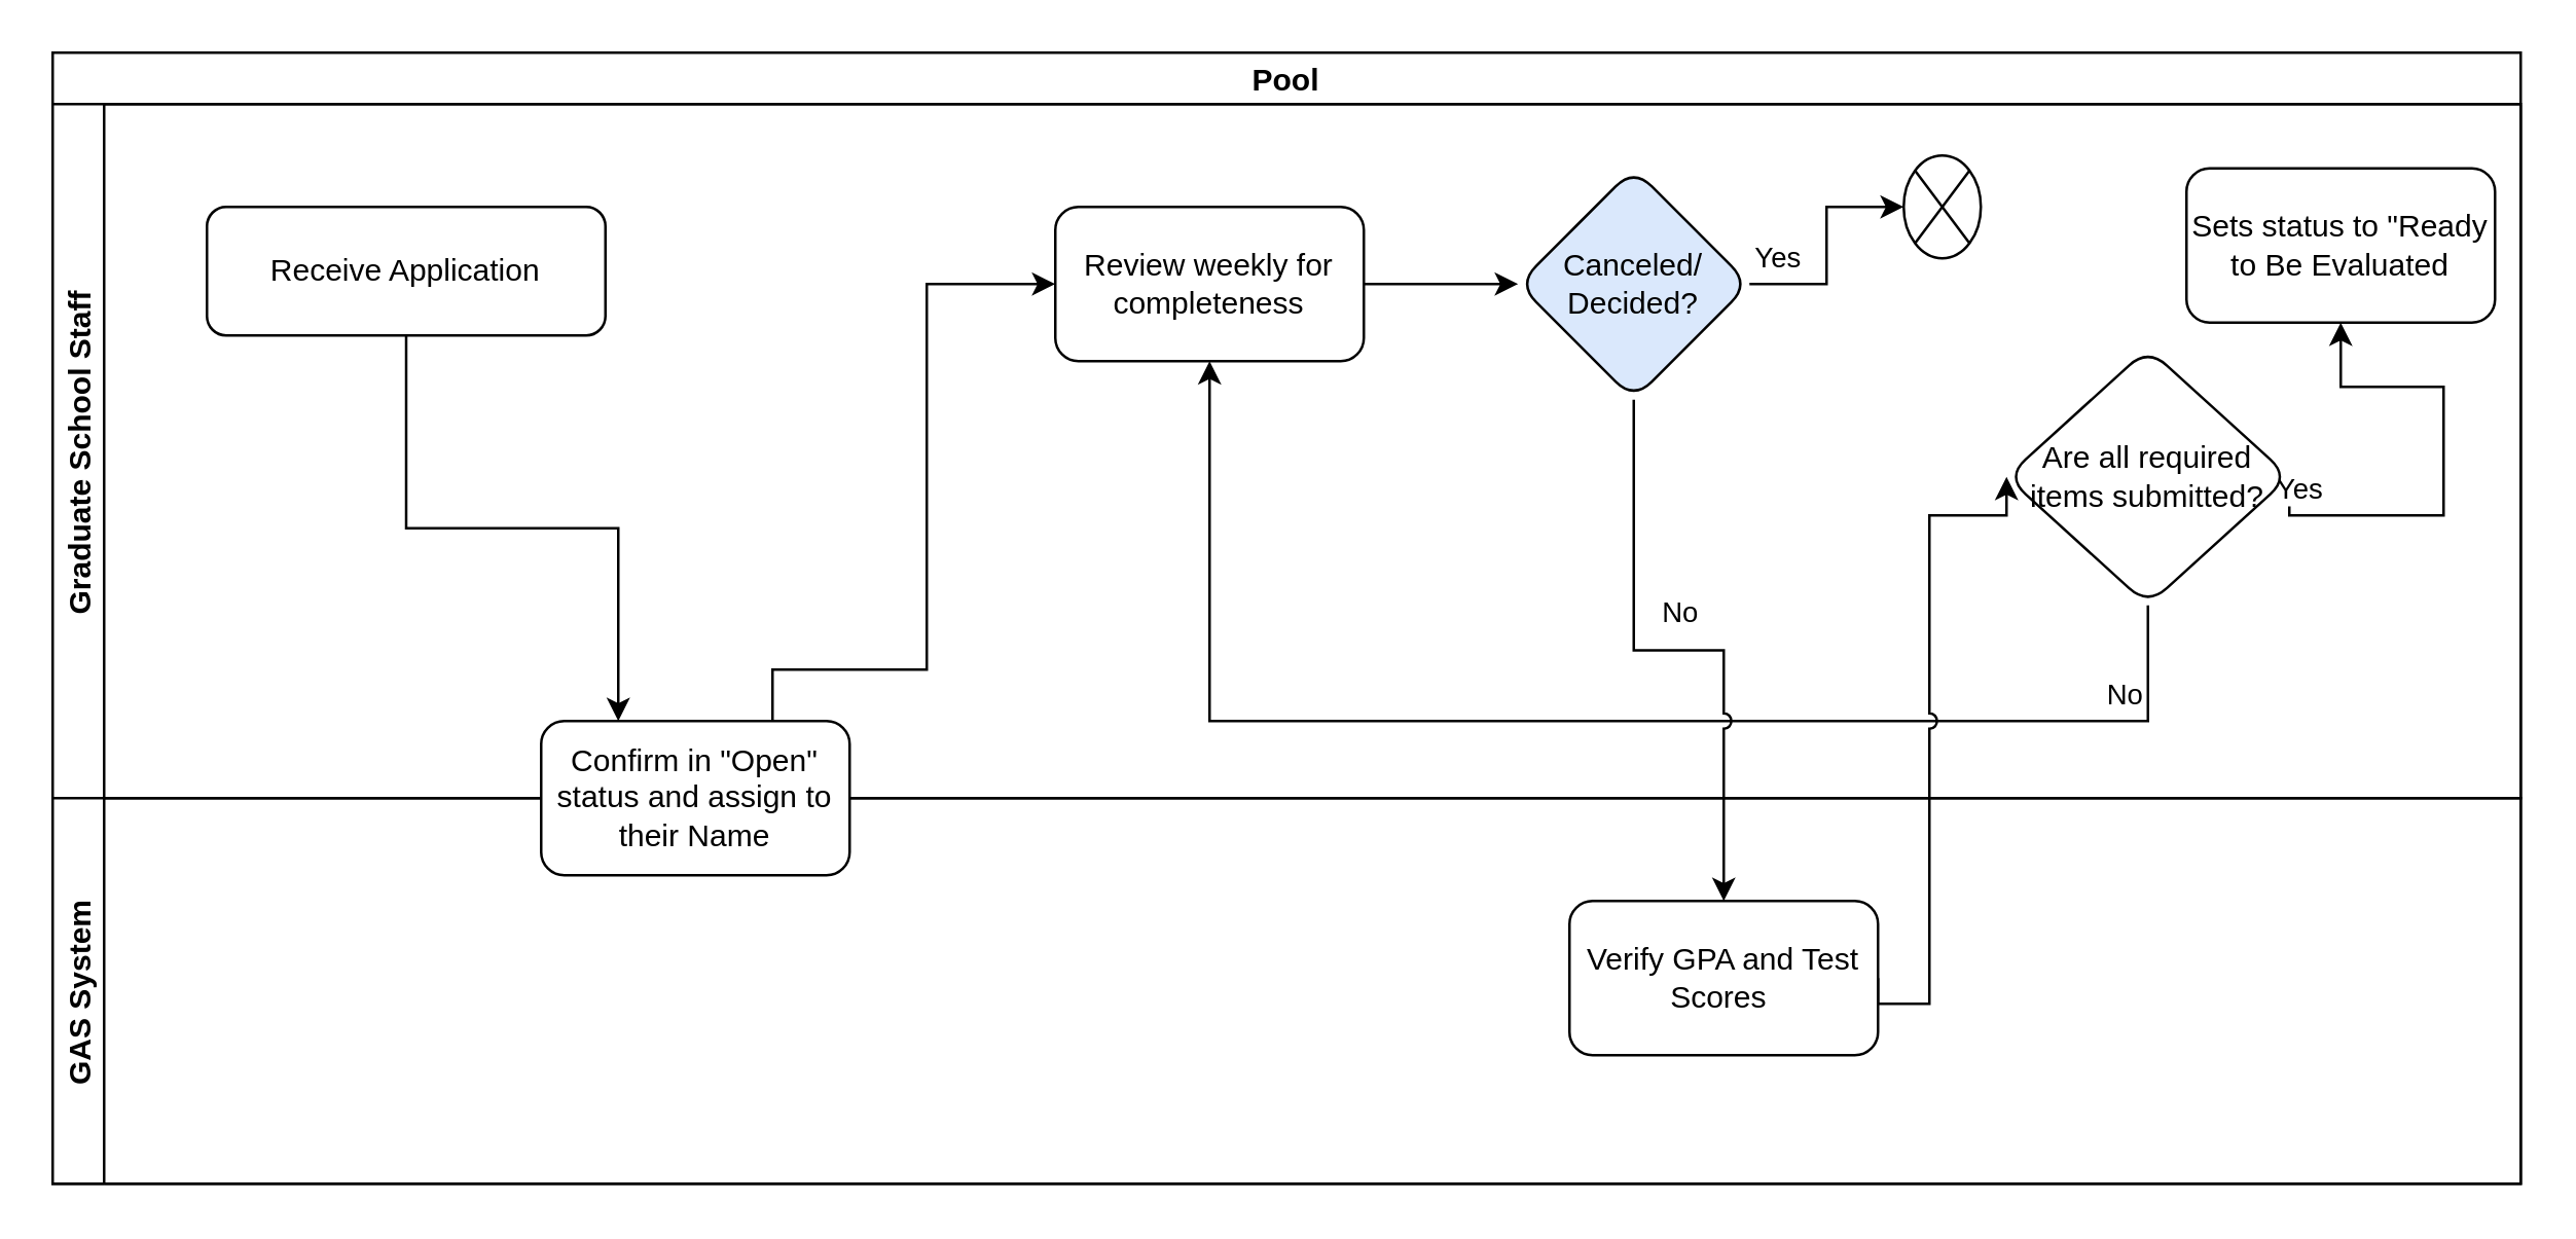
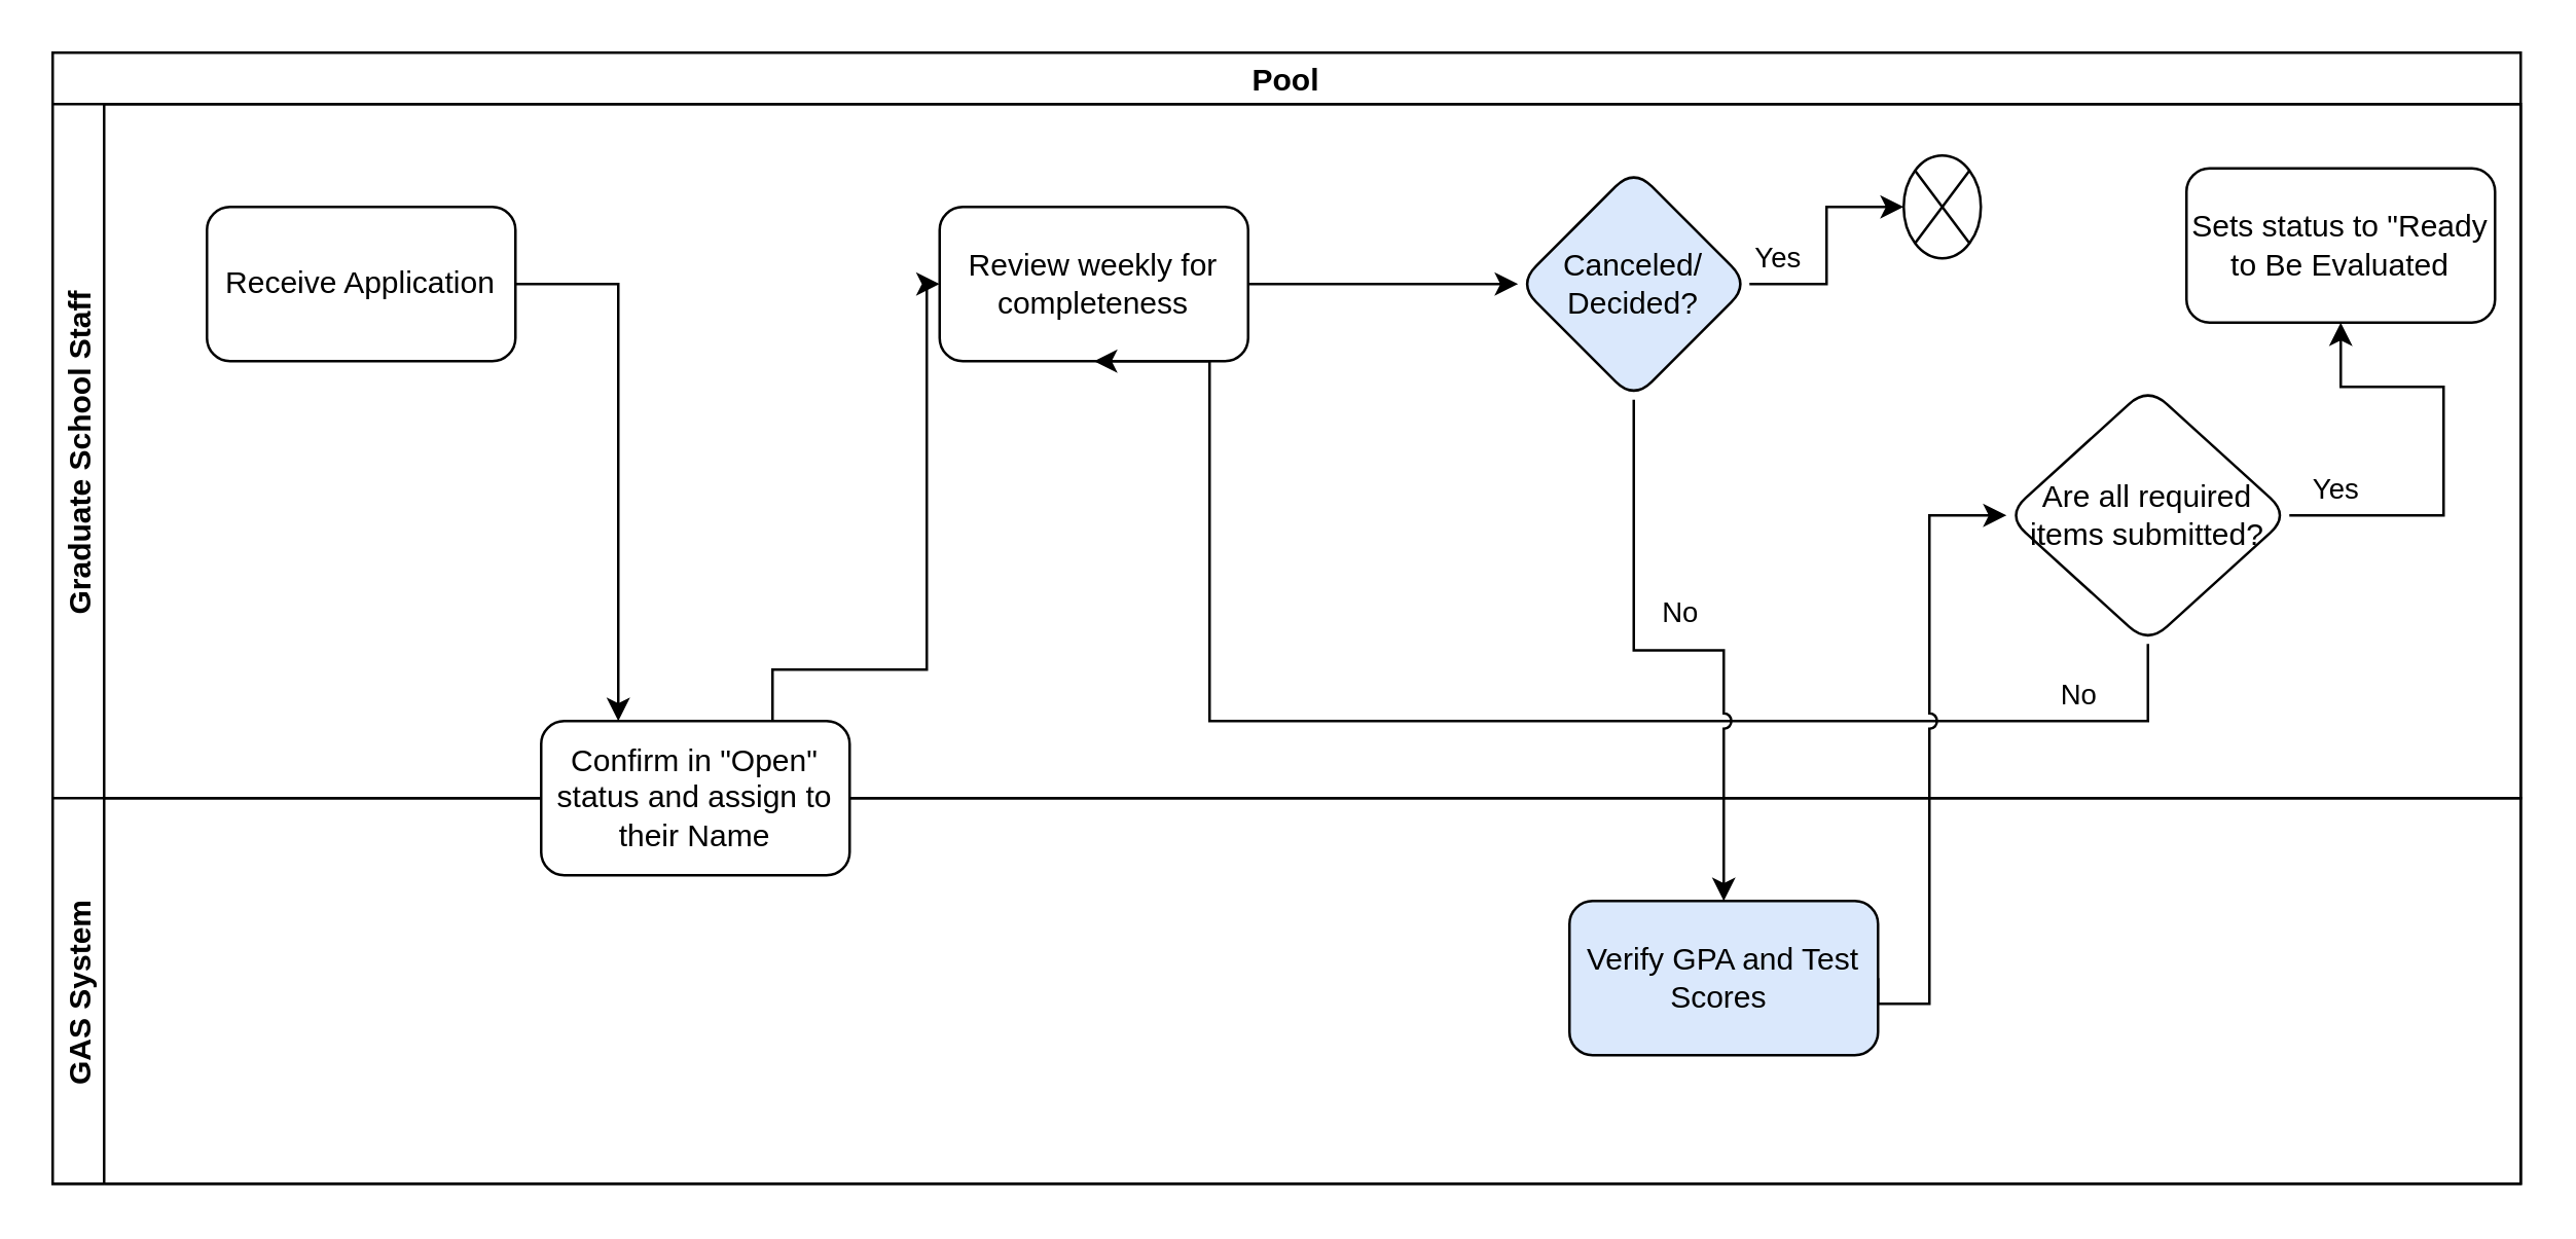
- <mxCell id="4" value="Receive Application" style="rounded=1;whiteSpace=wrap;html=1;" parent="3" vertex="1"><mxGeometry x="60" y="40" width="155" height="50" as="geometry" /></mxCell>
+ <mxCell id="4" value="Receive Application" style="rounded=1;whiteSpace=wrap;html=1;" parent="3" vertex="1"><mxGeometry x="60" y="40" width="120" height="60" as="geometry" /></mxCell>
- <mxCell id="5" value="Review weekly for completeness" style="whiteSpace=wrap;html=1;rounded=1;" parent="3" vertex="1"><mxGeometry x="390" y="40" width="120" height="60" as="geometry" /></mxCell>
+ <mxCell id="5" value="Review weekly for completeness" style="whiteSpace=wrap;html=1;rounded=1;" parent="3" vertex="1"><mxGeometry x="345" y="40" width="120" height="60" as="geometry" /></mxCell>
- <mxCell id="13" value="Are all required items submitted?" style="rhombus;whiteSpace=wrap;html=1;rounded=1;" parent="3" vertex="1"><mxGeometry x="760" y="95" width="110" height="100" as="geometry" /></mxCell>
+ <mxCell id="13" value="Are all required items submitted?" style="rhombus;whiteSpace=wrap;html=1;rounded=1;" parent="3" vertex="1"><mxGeometry x="760" y="110" width="110" height="100" as="geometry" /></mxCell>
- <mxCell id="16" value="Verify GPA and Test Scores&amp;nbsp;" style="whiteSpace=wrap;html=1;rounded=1;" parent="14" vertex="1"><mxGeometry x="590" y="40" width="120" height="60" as="geometry" /></mxCell>
+ <mxCell id="16" value="Verify GPA and Test Scores&amp;nbsp;" style="whiteSpace=wrap;html=1;rounded=1;fillColor=#dae8fc;" parent="14" vertex="1"><mxGeometry x="590" y="40" width="120" height="60" as="geometry" /></mxCell>
